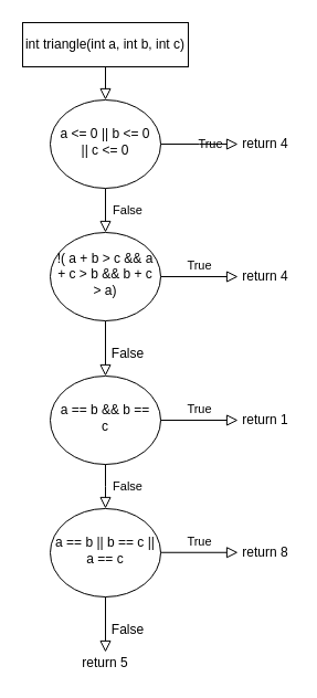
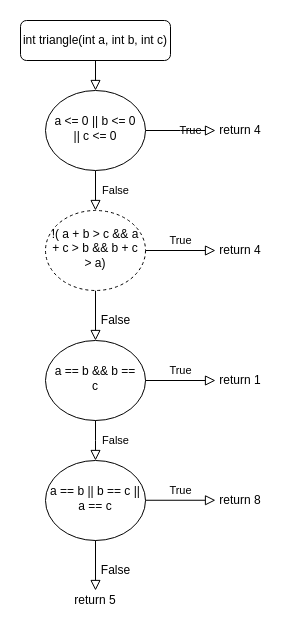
- <mxCell id="3" value="int triangle(int a, int b, int c)" style="whiteSpace=wrap;html=1;fontSize=12;glass=0;strokeWidth=1;shadow=0;rounded=0;" parent="1" vertex="1"><mxGeometry x="20" y="20" width="150" height="40" as="geometry" /></mxCell>
+ <mxCell id="3" value="int triangle(int a, int b, int c)" style="rounded=1;whiteSpace=wrap;html=1;fontSize=12;glass=0;strokeWidth=1;shadow=0;" parent="1" vertex="1"><mxGeometry x="20" y="20" width="150" height="40" as="geometry" /></mxCell>
- <mxCell id="9" value="!( a + b &amp;gt; c &amp;amp;&amp;amp; a + c &amp;gt; b &amp;amp;&amp;amp; b + c &amp;gt; a)" style="ellipse;whiteSpace=wrap;html=1;shadow=0;fontFamily=Helvetica;fontSize=12;align=center;strokeWidth=1;spacing=6;spacingTop=-4;" parent="1" vertex="1"><mxGeometry x="45" y="210" width="100" height="80" as="geometry" /></mxCell>
+ <mxCell id="9" value="!( a + b &amp;gt; c &amp;amp;&amp;amp; a + c &amp;gt; b &amp;amp;&amp;amp; b + c &amp;gt; a)" style="ellipse;whiteSpace=wrap;html=1;shadow=0;fontFamily=Helvetica;fontSize=12;align=center;strokeWidth=1;spacing=6;spacingTop=-4;dashed=1;" parent="1" vertex="1"><mxGeometry x="45" y="210" width="100" height="80" as="geometry" /></mxCell>
